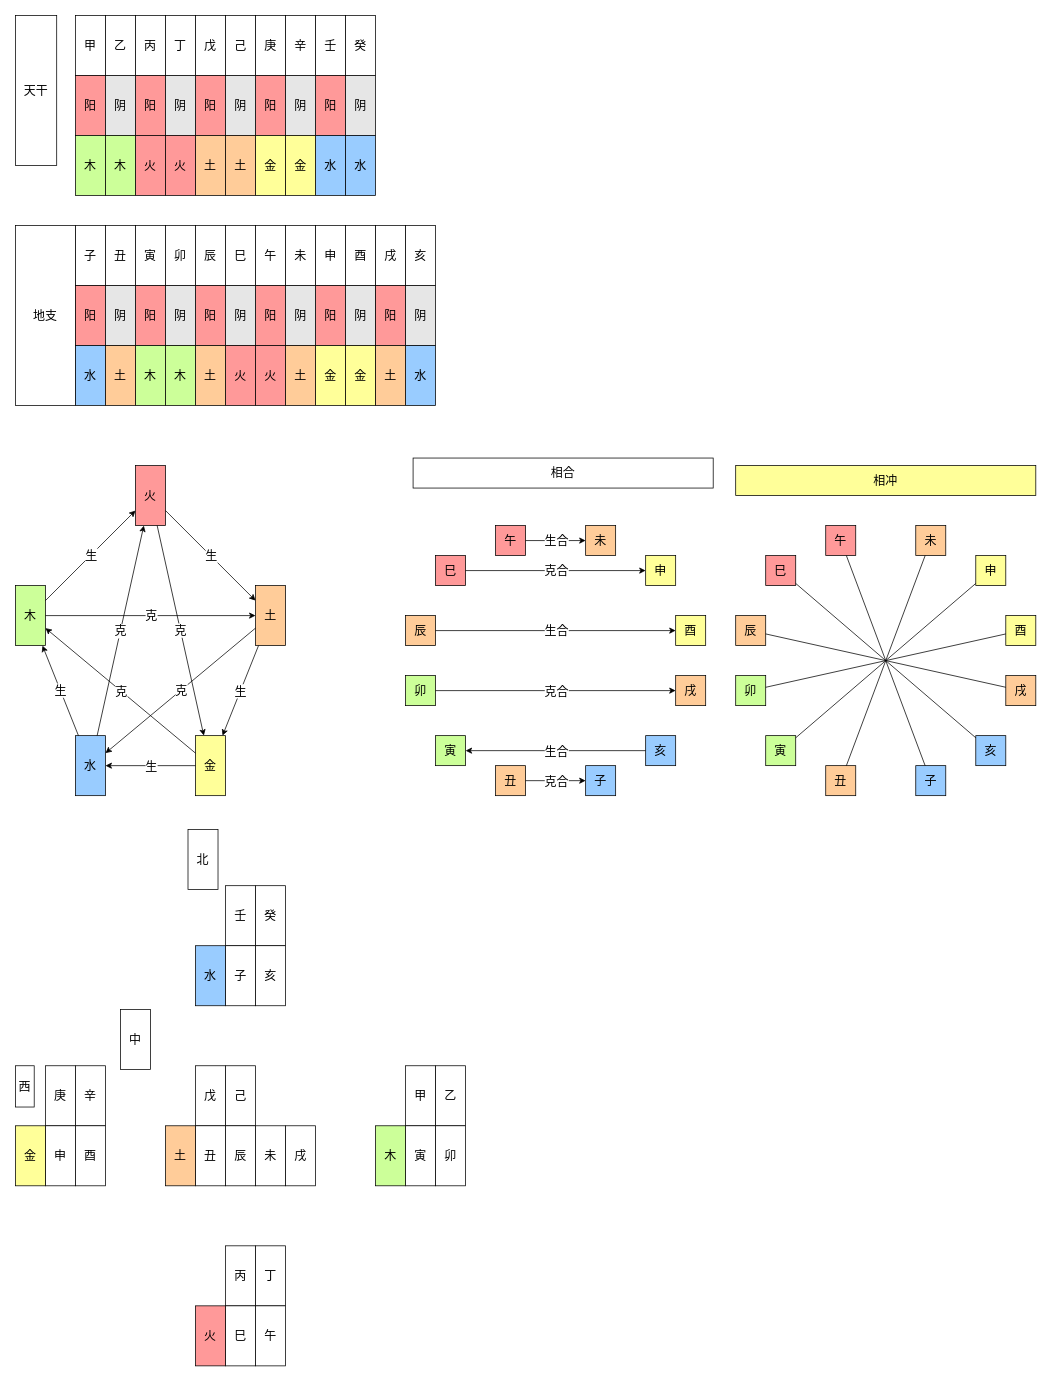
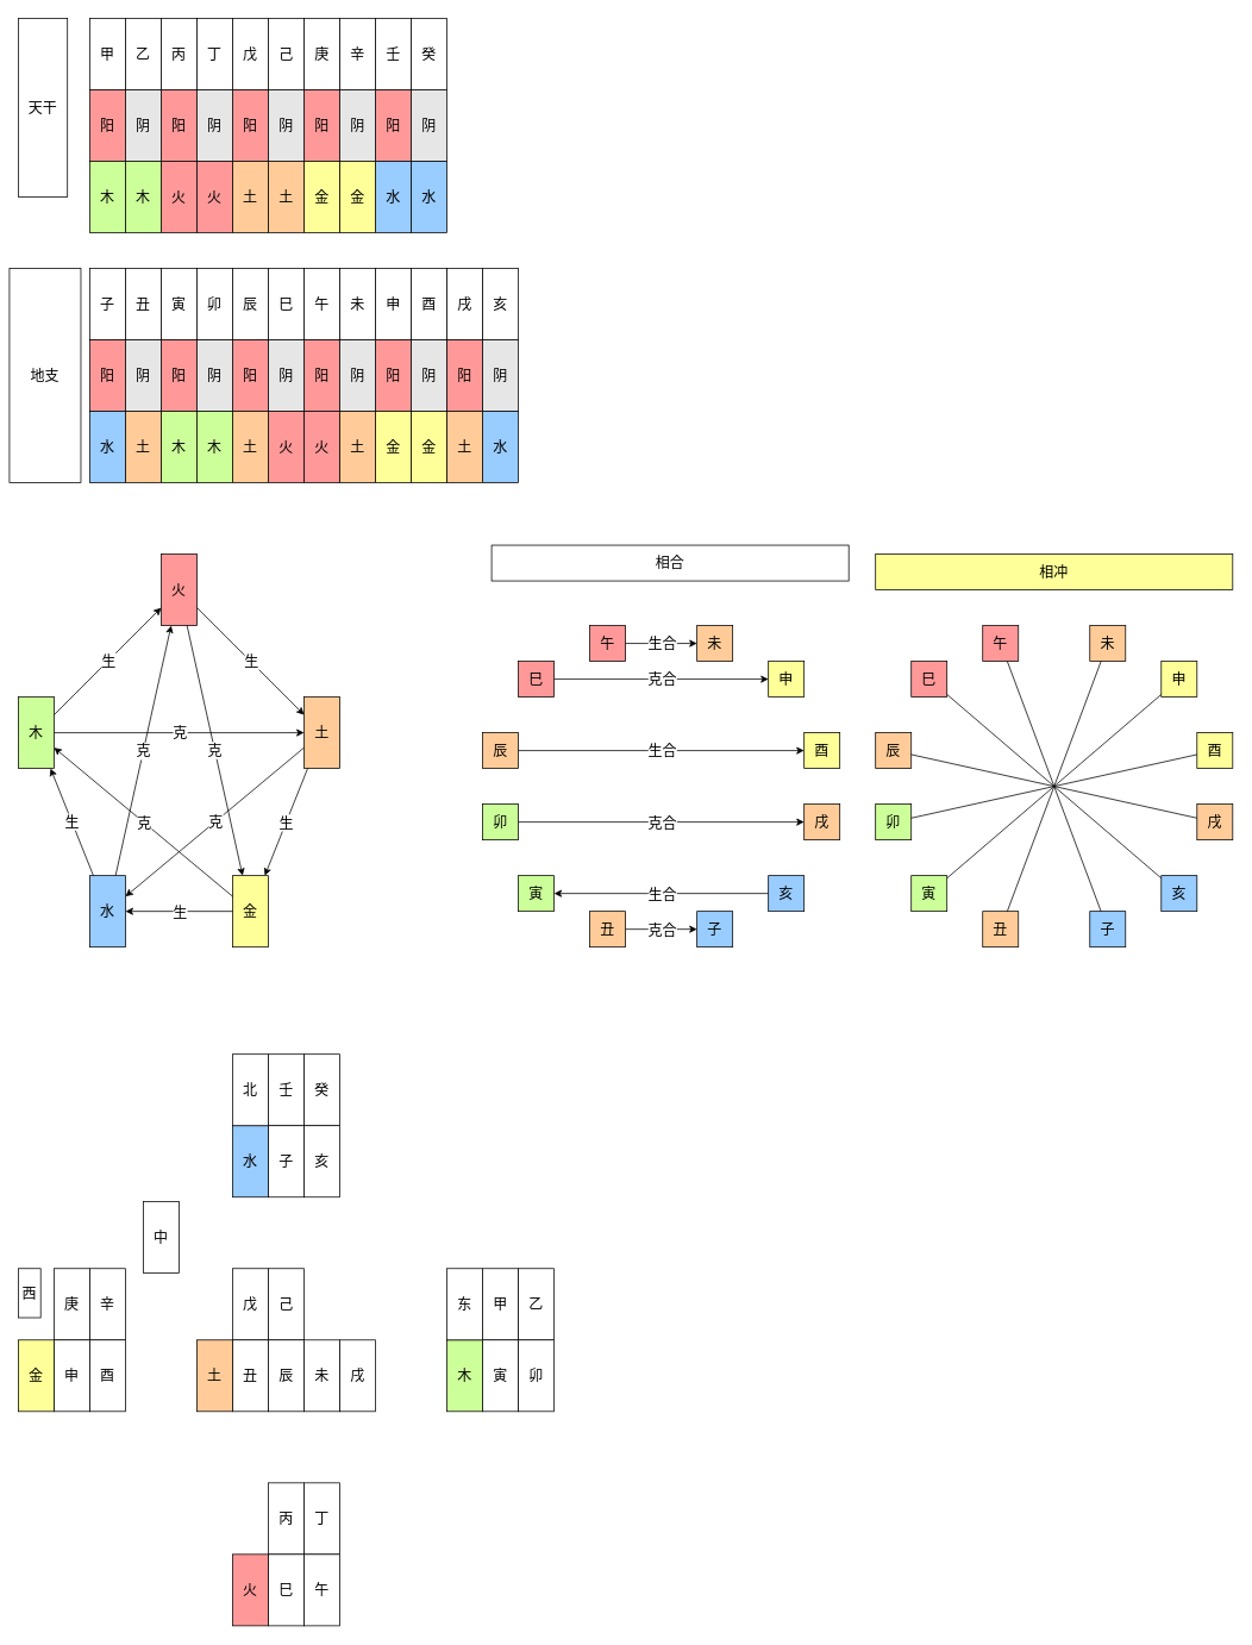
- <mxCell id="25" value="地支" style="rounded=0;whiteSpace=wrap;html=1;fontSize=16;" vertex="1" parent="1"><mxGeometry x="20" y="300" width="80" height="240" as="geometry" /></mxCell>
+ <mxCell id="25" value="地支" style="rounded=0;whiteSpace=wrap;html=1;fontSize=16;" vertex="1" parent="1"><mxGeometry x="10" y="300" width="80" height="240" as="geometry" /></mxCell>
- <mxCell id="124" value="北" style="rounded=0;whiteSpace=wrap;html=1;fontSize=16;" vertex="1" parent="1"><mxGeometry x="250" y="1105" width="40" height="80" as="geometry" /></mxCell>
+ <mxCell id="124" value="北" style="rounded=0;whiteSpace=wrap;html=1;fontSize=16;" vertex="1" parent="1"><mxGeometry x="260" y="1180" width="40" height="80" as="geometry" /></mxCell>
+ <mxCell id="122" value="东" style="rounded=0;whiteSpace=wrap;html=1;fontSize=16;" vertex="1" parent="1"><mxGeometry x="500" y="1420" width="40" height="80" as="geometry" /></mxCell>
